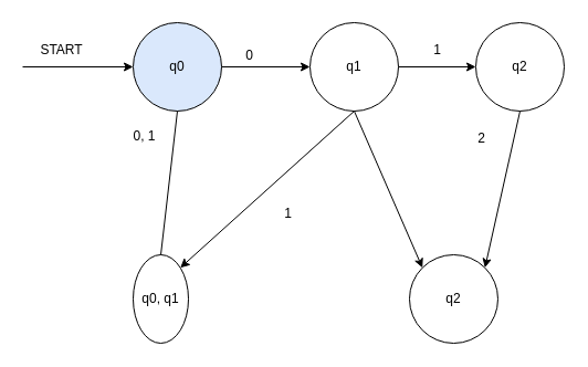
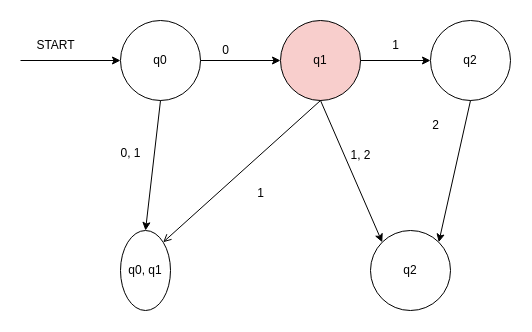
- <mxCell id="4" value="q0" style="ellipse;whiteSpace=wrap;html=1;aspect=fixed;fillColor=#dae8fc;" vertex="1" parent="1"><mxGeometry x="120" y="20" width="80" height="80" as="geometry" /></mxCell>
+ <mxCell id="4" value="q0" style="ellipse;whiteSpace=wrap;html=1;aspect=fixed;" vertex="1" parent="1"><mxGeometry x="120" y="20" width="80" height="80" as="geometry" /></mxCell>
- <mxCell id="6" value="q1" style="ellipse;whiteSpace=wrap;html=1;aspect=fixed;" vertex="1" parent="1"><mxGeometry x="280" y="20" width="80" height="80" as="geometry" /></mxCell>
+ <mxCell id="6" value="q1" style="ellipse;whiteSpace=wrap;html=1;aspect=fixed;fillColor=#f8cecc;" vertex="1" parent="1"><mxGeometry x="280" y="20" width="80" height="80" as="geometry" /></mxCell>
- <mxCell id="20" value="0, 1" style="text;html=1;align=center;verticalAlign=middle;resizable=0;points=[];autosize=1;strokeColor=none;fillColor=none;" vertex="1" parent="1"><mxGeometry x="110" y="108" width="40" height="30" as="geometry" /></mxCell>
+ <mxCell id="20" value="0, 1" style="text;html=1;align=center;verticalAlign=middle;resizable=0;points=[];autosize=1;strokeColor=none;fillColor=none;" vertex="1" parent="1"><mxGeometry x="110" y="138" width="40" height="30" as="geometry" /></mxCell>
+ <mxCell id="15" value="1, 2" style="text;html=1;align=center;verticalAlign=middle;resizable=0;points=[];autosize=1;strokeColor=none;fillColor=none;" vertex="1" parent="1"><mxGeometry x="340" y="140" width="40" height="30" as="geometry" /></mxCell>
- <mxCell id="19" value="" style="endArrow=none;html=1;rounded=0;exitX=0.5;exitY=1;exitDx=0;exitDy=0;entryX=0.5;entryY=0;entryDx=0;entryDy=0;" edge="1" parent="1" source="4" target="16"><mxGeometry width="50" height="50" relative="1" as="geometry"><mxPoint x="560" y="110" as="sourcePoint" /><mxPoint x="610" y="60" as="targetPoint" /></mxGeometry></mxCell>
+ <mxCell id="19" value="" style="endArrow=classic;html=1;rounded=0;exitX=0.5;exitY=1;exitDx=0;exitDy=0;entryX=0.5;entryY=0;entryDx=0;entryDy=0;" edge="1" parent="1" source="4" target="16"><mxGeometry width="50" height="50" relative="1" as="geometry"><mxPoint x="560" y="110" as="sourcePoint" /><mxPoint x="610" y="60" as="targetPoint" /></mxGeometry></mxCell>
- <mxCell id="17" value="" style="endArrow=classic;html=1;rounded=0;exitX=0.5;exitY=1;exitDx=0;exitDy=0;entryX=1;entryY=0;entryDx=0;entryDy=0;" edge="1" parent="1" source="6" target="16"><mxGeometry width="50" height="50" relative="1" as="geometry"><mxPoint x="560" y="110" as="sourcePoint" /><mxPoint x="610" y="60" as="targetPoint" /></mxGeometry></mxCell>
+ <mxCell id="17" value="" style="endArrow=open;html=1;rounded=0;exitX=0.5;exitY=1;exitDx=0;exitDy=0;entryX=1;entryY=0;entryDx=0;entryDy=0;" edge="1" parent="1" source="6" target="16"><mxGeometry width="50" height="50" relative="1" as="geometry"><mxPoint x="560" y="110" as="sourcePoint" /><mxPoint x="610" y="60" as="targetPoint" /></mxGeometry></mxCell>
